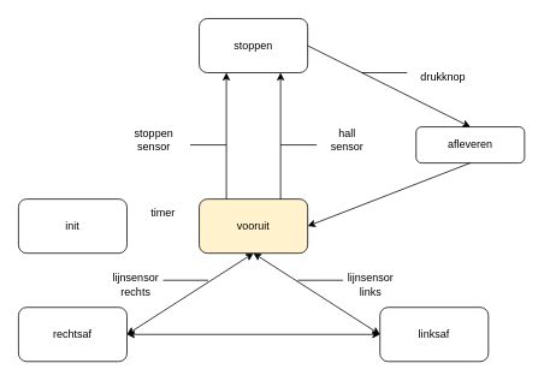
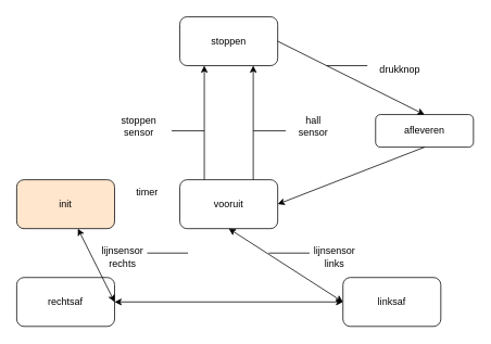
- <mxCell id="24" value="init" style="rounded=1;whiteSpace=wrap;html=1;" vertex="1" parent="1"><mxGeometry x="20" y="220" width="120" height="60" as="geometry" /></mxCell>
+ <mxCell id="24" value="init" style="rounded=1;whiteSpace=wrap;html=1;fillColor=#ffe6cc;" vertex="1" parent="1"><mxGeometry x="20" y="220" width="120" height="60" as="geometry" /></mxCell>
- <mxCell id="6" value="vooruit" style="rounded=1;whiteSpace=wrap;html=1;fillColor=#fff2cc;" vertex="1" parent="1"><mxGeometry x="220" y="220" width="120" height="60" as="geometry" /></mxCell>
+ <mxCell id="6" value="vooruit" style="rounded=1;whiteSpace=wrap;html=1;" vertex="1" parent="1"><mxGeometry x="220" y="220" width="120" height="60" as="geometry" /></mxCell>
- <mxCell id="9" value="" style="endArrow=classic;startArrow=classic;html=1;rounded=0;exitX=1;exitY=0.5;exitDx=0;exitDy=0;entryX=0.5;entryY=1;entryDx=0;entryDy=0;" edge="1" parent="1" source="3" target="6"><mxGeometry width="50" height="50" relative="1" as="geometry"><mxPoint x="220" y="410" as="sourcePoint" /><mxPoint x="260" y="280" as="targetPoint" /></mxGeometry></mxCell>
+ <mxCell id="9" value="" style="endArrow=classic;startArrow=classic;html=1;rounded=0;exitX=1;exitY=0.5;exitDx=0;exitDy=0;" edge="1" parent="1" source="3" target="24"><mxGeometry width="50" height="50" relative="1" as="geometry"><mxPoint x="220" y="410" as="sourcePoint" /><mxPoint x="260" y="280" as="targetPoint" /></mxGeometry></mxCell>
